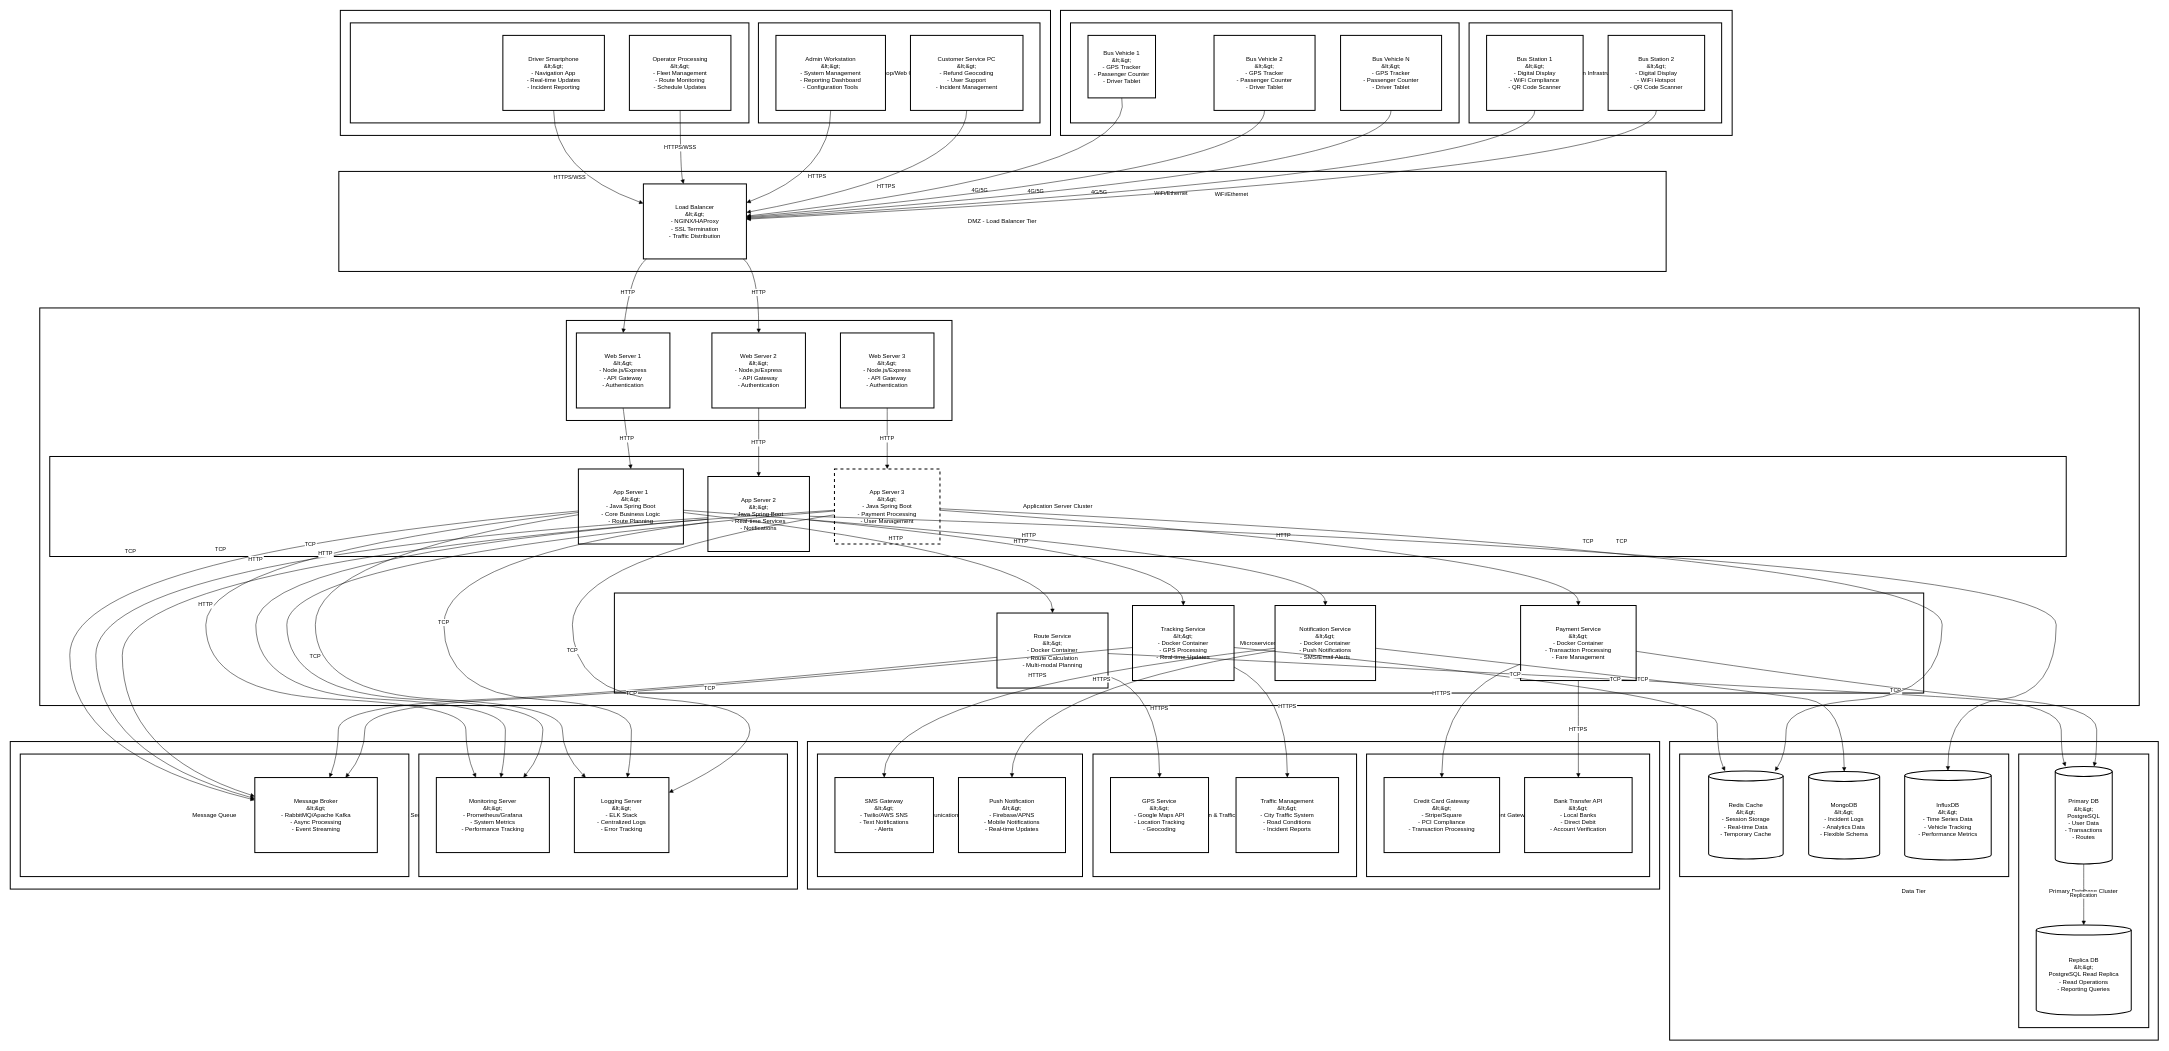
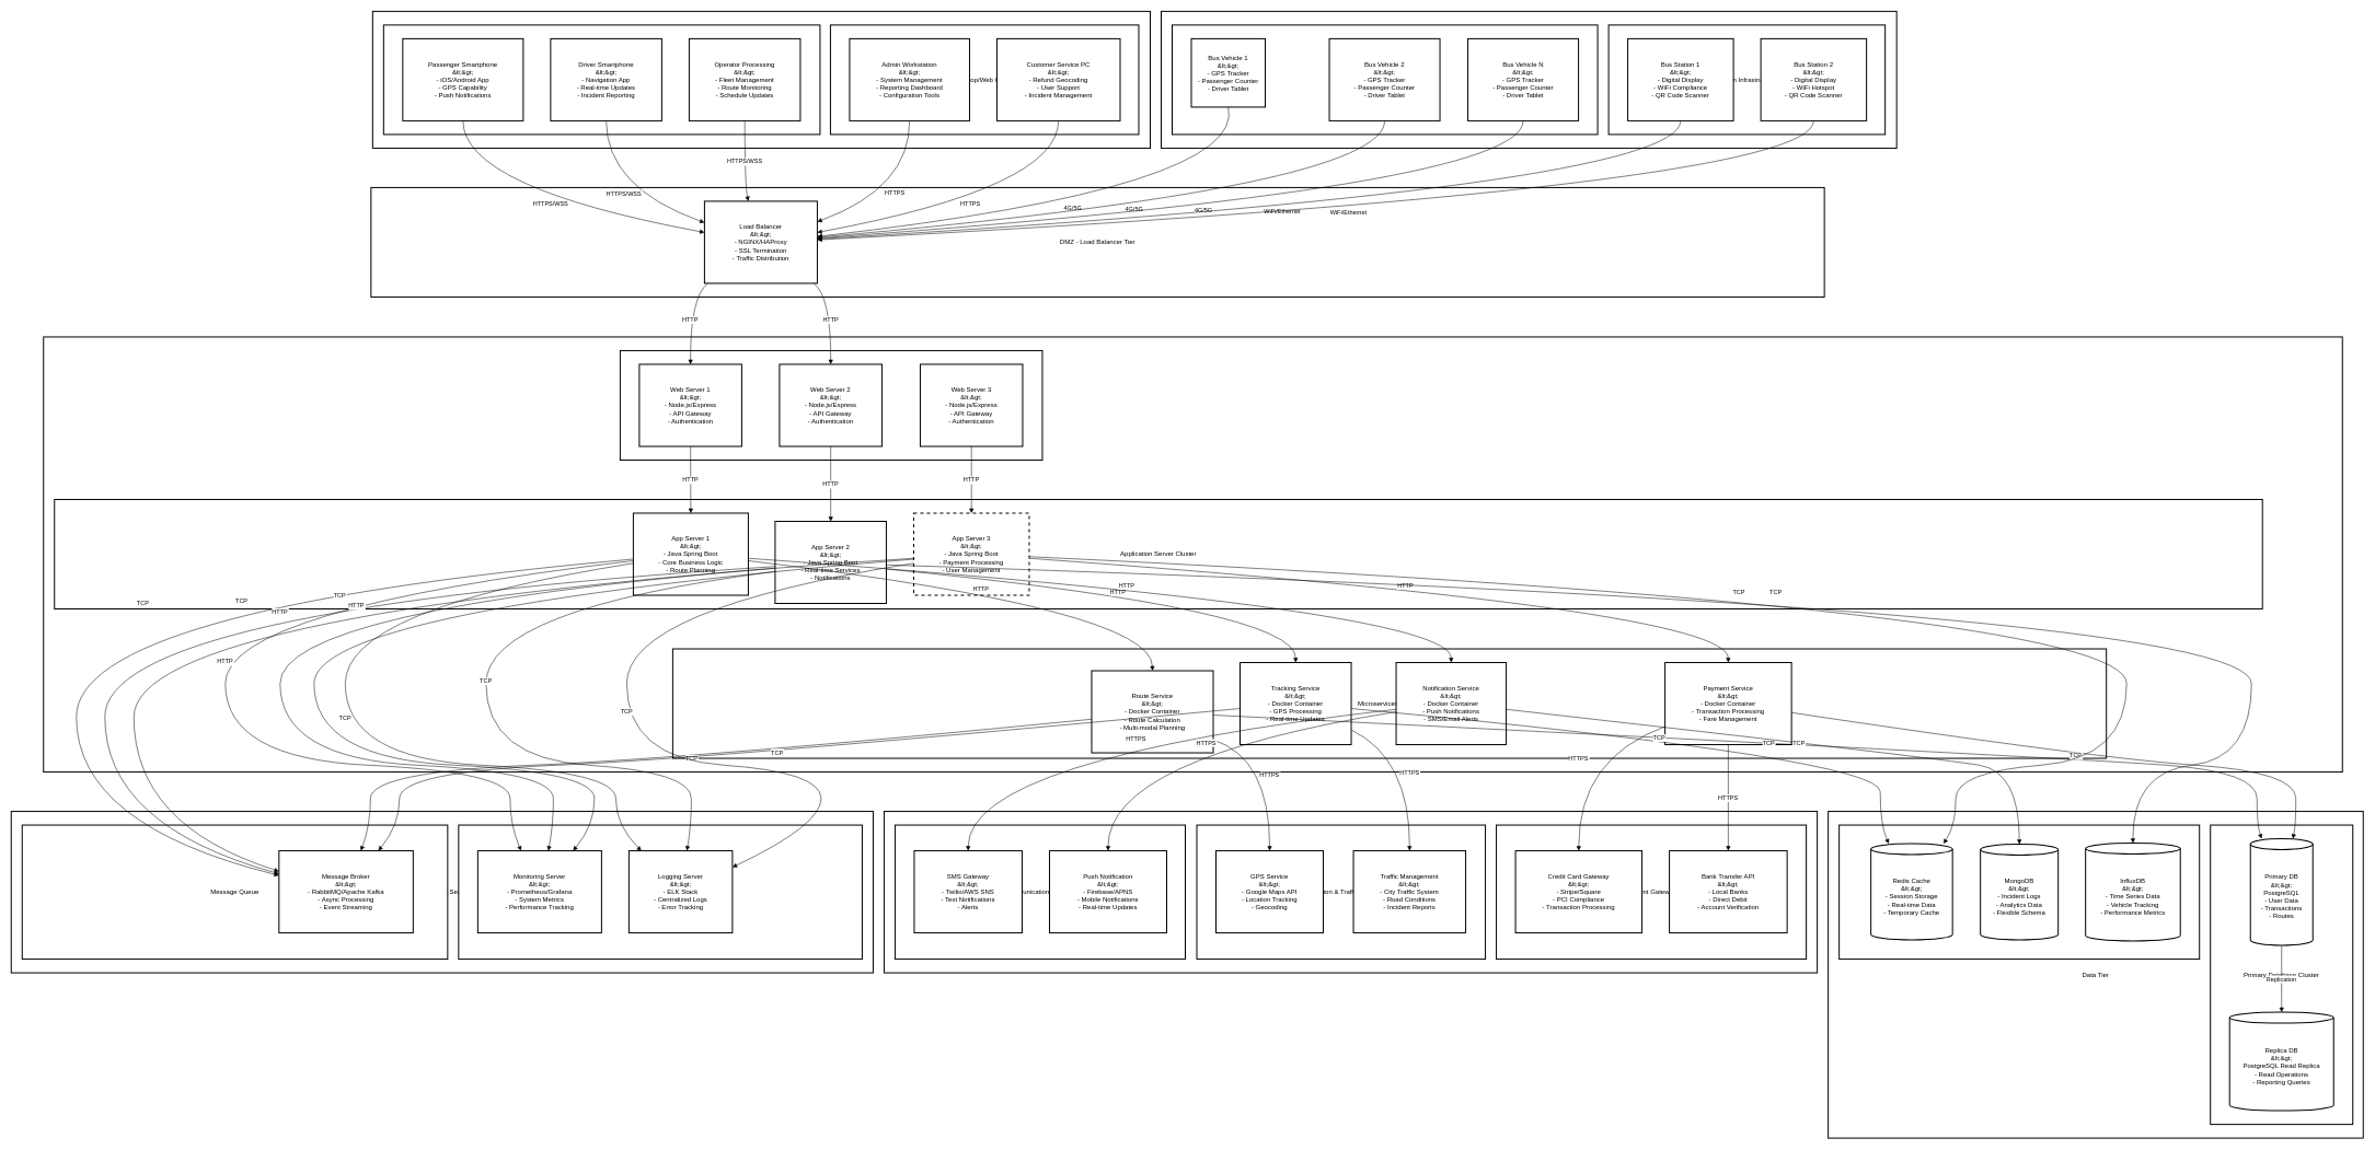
+ <mxCell id="23" value="Passenger Smartphone&#10;&amp;lt;&amp;gt;&#10;- iOS/Android App&#10;- GPS Capability&#10;- Push Notifications" style="whiteSpace=wrap;strokeWidth=2;" vertex="1" parent="1"><mxGeometry x="735" y="70" width="220" height="150" as="geometry" /></mxCell>
+ <mxCell id="58" value="HTTPS/WSS" style="curved=1;startArrow=none;endArrow=block;exitX=0.5;exitY=1;entryX=0;entryY=0.38;rounded=0;" edge="1" parent="1" source="23" target="28"><mxGeometry relative="1" as="geometry"><Array as="points"><mxPoint x="845" y="342" /></Array></mxGeometry></mxCell>
- <mxCell id="29" value="Web Server 1&#10;&amp;lt;&amp;gt;&#10;- Node.js/Express&#10;- API Gateway&#10;- Authentication" style="whiteSpace=wrap;strokeWidth=2;" vertex="1" parent="1"><mxGeometry x="1152" y="665" width="187" height="150" as="geometry" /></mxCell>
+ <mxCell id="29" value="Web Server 1&#10;&amp;lt;&amp;gt;&#10;- Node.js/Express&#10;- API Gateway&#10;- Authentication" style="whiteSpace=wrap;strokeWidth=2;" vertex="1" parent="1"><mxGeometry x="1167" y="665" width="187" height="150" as="geometry" /></mxCell>
- <mxCell id="10" value="Location &amp; Traffic Services" style="whiteSpace=wrap;strokeWidth=2;" vertex="1" parent="1"><mxGeometry x="2185" y="1507" width="527" height="245" as="geometry" /></mxCell>
+ <mxCell id="10" value="Location &amp; Traffic Logs" style="whiteSpace=wrap;strokeWidth=2;" vertex="1" parent="1"><mxGeometry x="2185" y="1507" width="527" height="245" as="geometry" /></mxCell>
